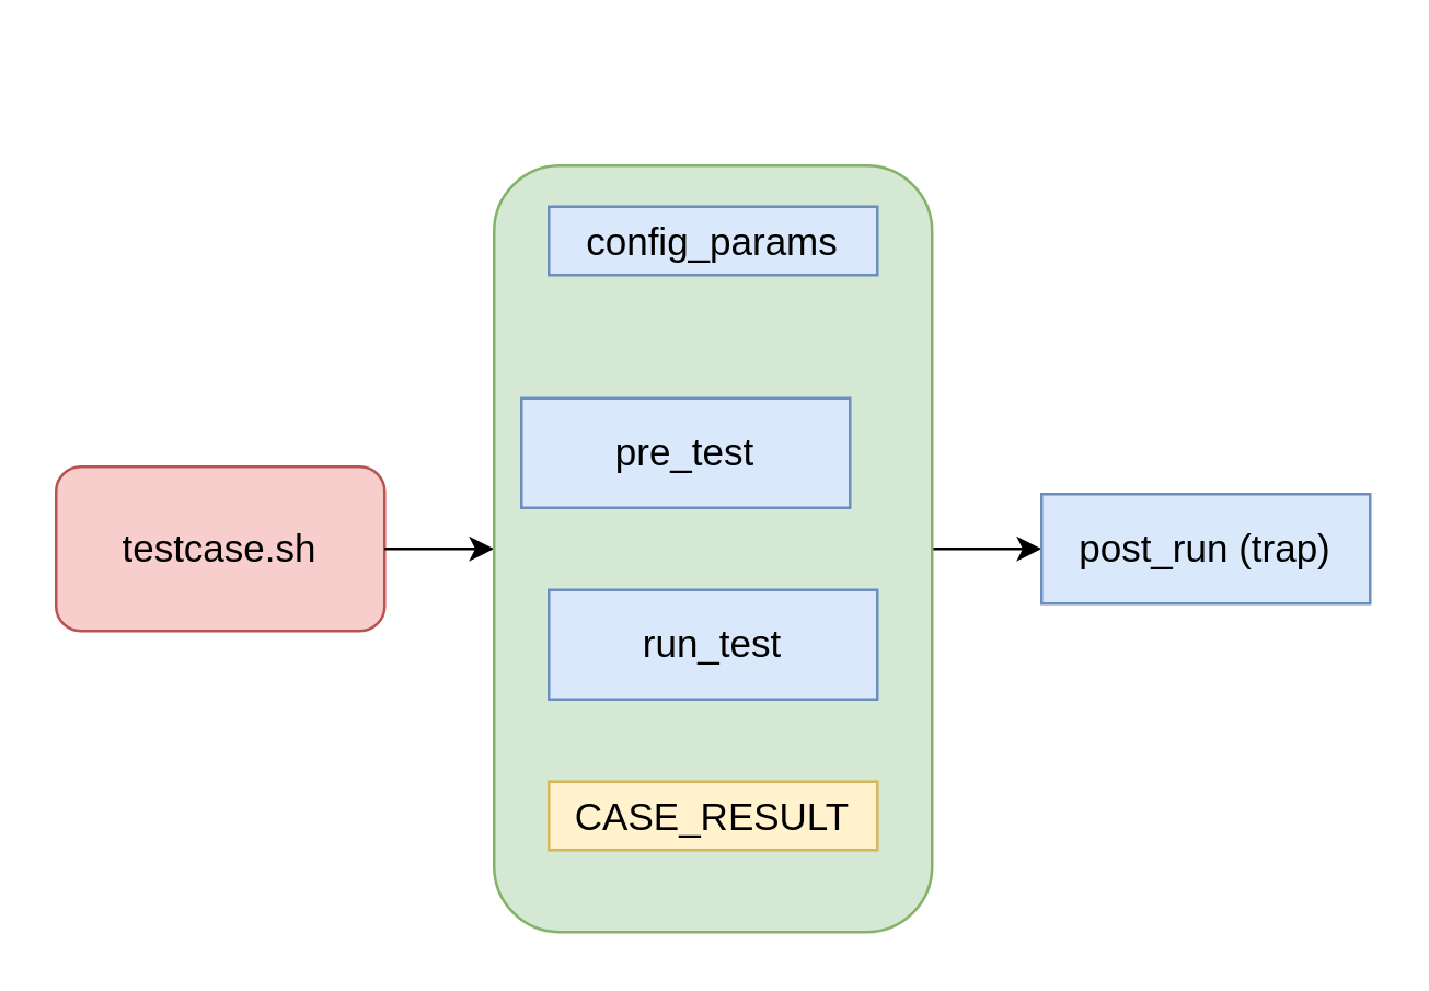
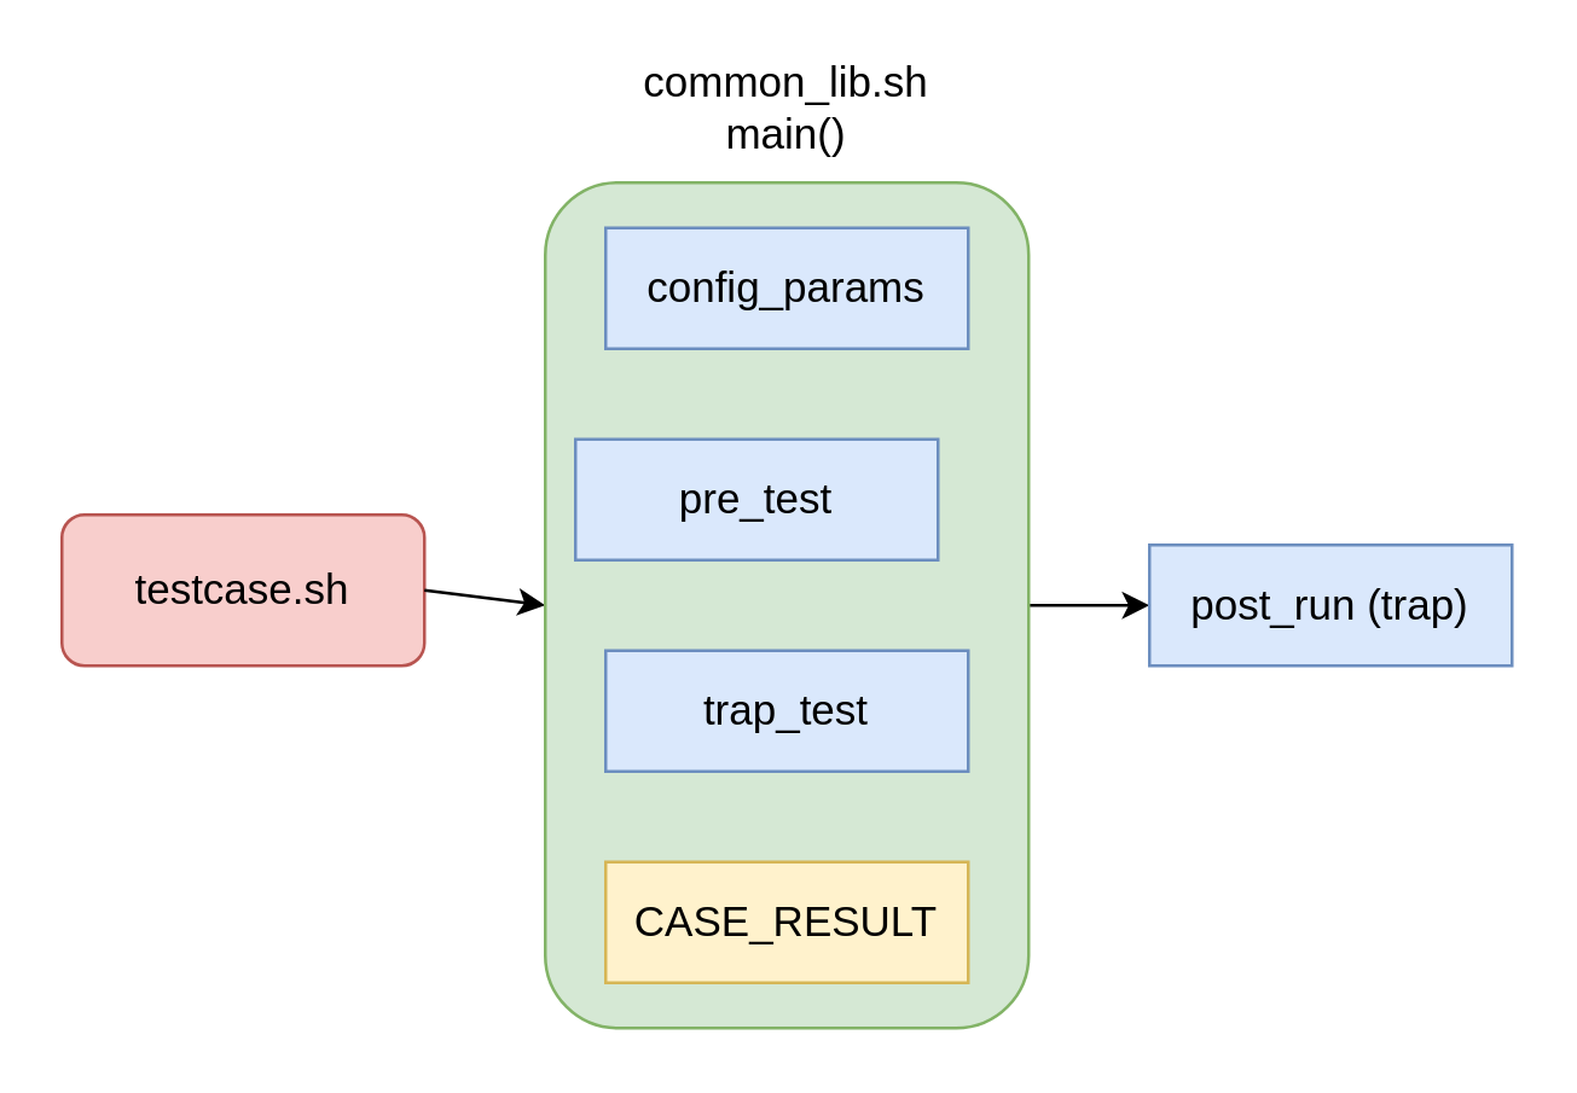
+ <mxCell id="6" value="common_lib.sh&lt;br&gt;main()" style="text;html=1;strokeColor=none;fillColor=none;align=center;verticalAlign=middle;whiteSpace=wrap;rounded=0;fontSize=14;" vertex="1" parent="1"><mxGeometry x="210" y="20" width="100" height="30" as="geometry" /></mxCell>
- <mxCell id="7" value="config_params" style="rounded=0;whiteSpace=wrap;html=1;fontSize=14;fillColor=#dae8fc;strokeColor=#6c8ebf;" vertex="1" parent="1"><mxGeometry x="200" y="75" width="120" height="25" as="geometry" /></mxCell>
+ <mxCell id="7" value="config_params" style="rounded=0;whiteSpace=wrap;html=1;fontSize=14;fillColor=#dae8fc;strokeColor=#6c8ebf;" vertex="1" parent="1"><mxGeometry x="200" y="75" width="120" height="40" as="geometry" /></mxCell>
- <mxCell id="2" value="&lt;font style=&quot;font-size: 14px;&quot;&gt;testcase.sh&lt;/font&gt;" style="rounded=1;whiteSpace=wrap;html=1;fillColor=#f8cecc;strokeColor=#b85450;" vertex="1" parent="1"><mxGeometry x="20" y="170" width="120" height="60" as="geometry" /></mxCell>
+ <mxCell id="2" value="&lt;font style=&quot;font-size: 14px;&quot;&gt;testcase.sh&lt;/font&gt;" style="rounded=1;whiteSpace=wrap;html=1;fillColor=#f8cecc;strokeColor=#b85450;" vertex="1" parent="1"><mxGeometry x="20" y="170" width="120" height="50" as="geometry" /></mxCell>
- <mxCell id="9" value="run_test" style="rounded=0;whiteSpace=wrap;html=1;fontSize=14;fillColor=#dae8fc;strokeColor=#6c8ebf;" vertex="1" parent="1"><mxGeometry x="200" y="215" width="120" height="40" as="geometry" /></mxCell>
+ <mxCell id="9" value="trap_test" style="rounded=0;whiteSpace=wrap;html=1;fontSize=14;fillColor=#dae8fc;strokeColor=#6c8ebf;" vertex="1" parent="1"><mxGeometry x="200" y="215" width="120" height="40" as="geometry" /></mxCell>
- <mxCell id="10" value="CASE_RESULT" style="rounded=0;whiteSpace=wrap;html=1;fontSize=14;fillColor=#fff2cc;strokeColor=#d6b656;" vertex="1" parent="1"><mxGeometry x="200" y="285" width="120" height="25" as="geometry" /></mxCell>
+ <mxCell id="10" value="CASE_RESULT" style="rounded=0;whiteSpace=wrap;html=1;fontSize=14;fillColor=#fff2cc;strokeColor=#d6b656;" vertex="1" parent="1"><mxGeometry x="200" y="285" width="120" height="40" as="geometry" /></mxCell>
